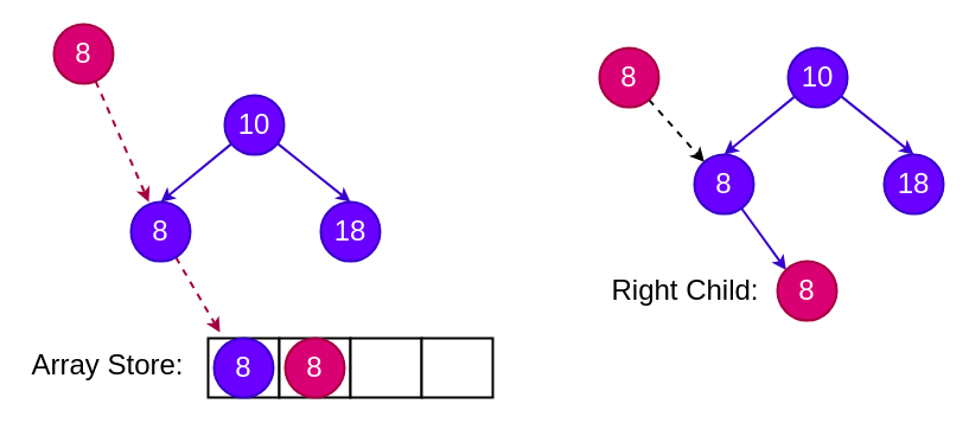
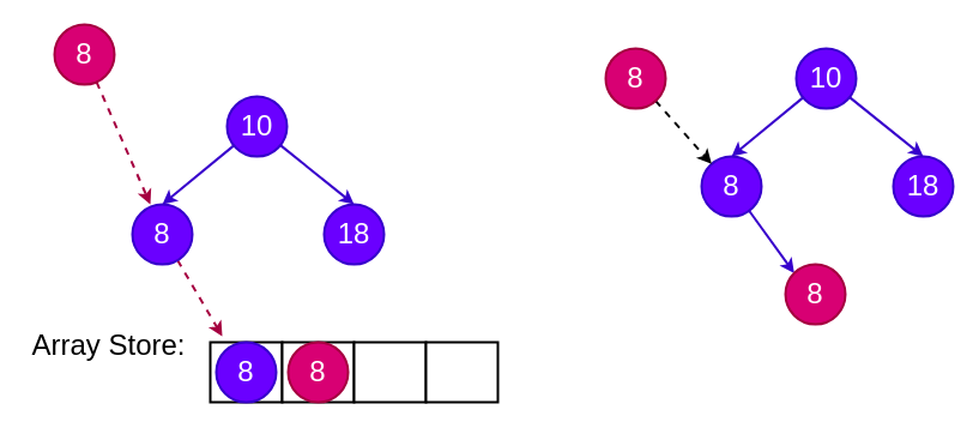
- <mxCell id="27" value="Right Child:" style="text;html=1;align=center;verticalAlign=middle;resizable=0;points=[];autosize=1;strokeColor=none;fillColor=none;fontSize=24;" vertex="1" parent="1"><mxGeometry x="507" y="230" width="140" height="30" as="geometry" /></mxCell>
- <mxCell id="10" value="Array Store:" style="text;html=1;align=center;verticalAlign=middle;resizable=0;points=[];autosize=1;strokeColor=none;fillColor=none;fontSize=24;" vertex="1" parent="1"><mxGeometry x="20" y="293" width="140" height="30" as="geometry" /></mxCell>
+ <mxCell id="10" value="Array Store:" style="text;html=1;align=center;verticalAlign=middle;resizable=0;points=[];autosize=1;strokeColor=none;fillColor=none;fontSize=24;" vertex="1" parent="1"><mxGeometry x="20" y="273" width="140" height="30" as="geometry" /></mxCell>
